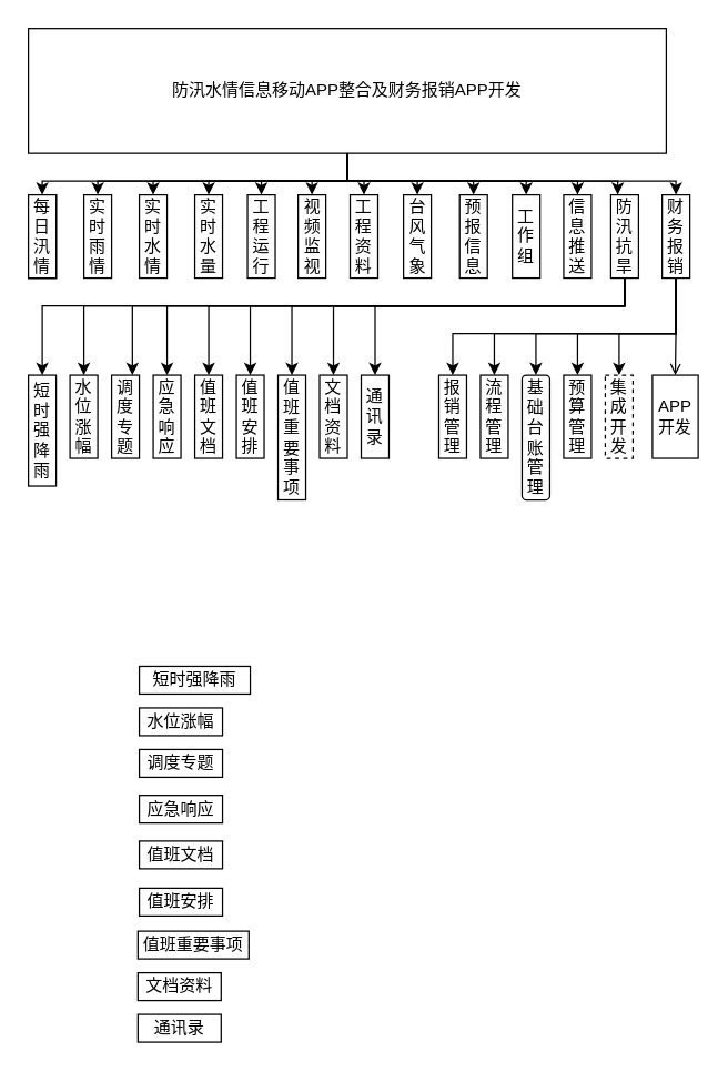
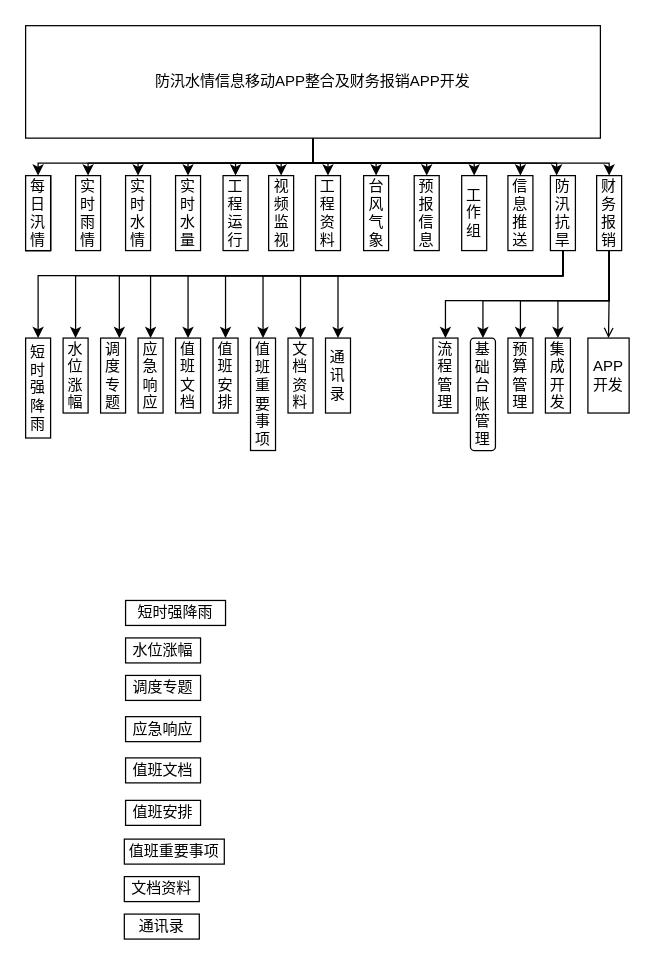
- <mxCell id="28" style="edgeStyle=orthogonalEdgeStyle;rounded=0;orthogonalLoop=1;jettySize=auto;html=1;entryX=0.5;entryY=0;entryDx=0;entryDy=0;" edge="1" parent="1" source="34" target="55"><mxGeometry relative="1" as="geometry"><Array as="points"><mxPoint x="487" y="240" /><mxPoint x="326" y="240" /></Array></mxGeometry></mxCell>
- <mxCell id="55" value="报销管理" style="rounded=0;whiteSpace=wrap;html=1;" vertex="1" parent="1"><mxGeometry x="316" y="270" width="20" height="60" as="geometry" /></mxCell>
- <mxCell id="57" value="集成开发" style="rounded=0;whiteSpace=wrap;html=1;dashed=1;" vertex="1" parent="1"><mxGeometry x="436" y="270" width="20" height="60" as="geometry" /></mxCell>
+ <mxCell id="57" value="集成开发" style="rounded=0;whiteSpace=wrap;html=1;" vertex="1" parent="1"><mxGeometry x="436" y="270" width="20" height="60" as="geometry" /></mxCell>
